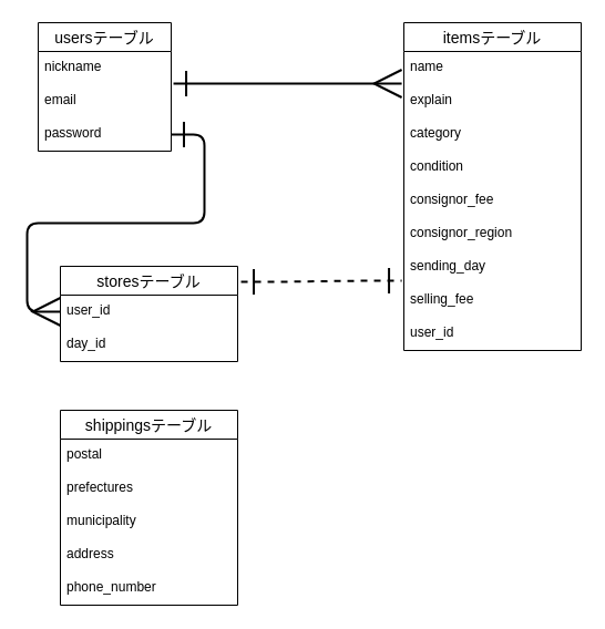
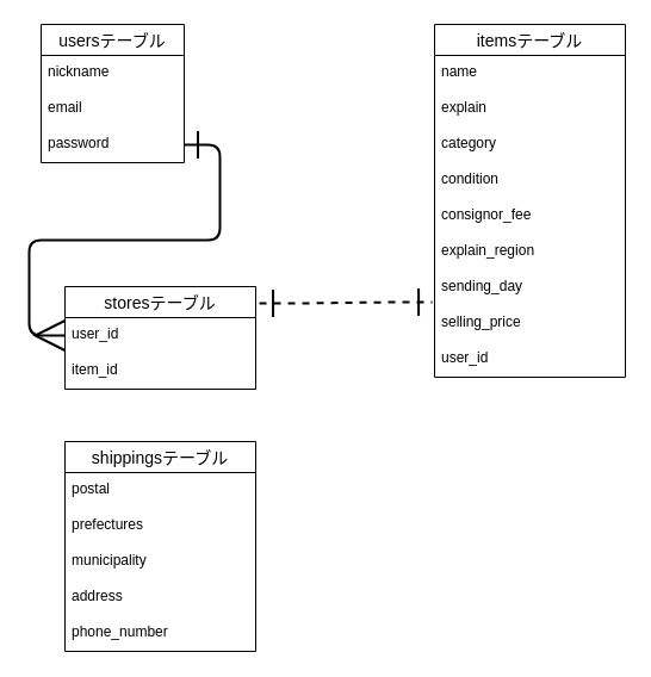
- <mxCell id="25" value="" style="edgeStyle=entityRelationEdgeStyle;fontSize=12;html=1;endArrow=ERmany;startArrow=ERone;strokeWidth=2;targetPerimeterSpacing=1;endFill=0;startFill=0;endSize=22;startSize=20;entryX=-0.012;entryY=-0.033;entryDx=0;entryDy=0;entryPerimeter=0;exitX=1.017;exitY=-0.033;exitDx=0;exitDy=0;exitPerimeter=0;" edge="1" parent="1" source="4" target="8"><mxGeometry width="100" height="100" relative="1" as="geometry"><mxPoint x="70" y="100" as="sourcePoint" /><mxPoint x="300" y="100" as="targetPoint" /></mxGeometry></mxCell>
- <mxCell id="12" value="consignor_region" style="text;strokeColor=none;fillColor=none;spacingLeft=4;spacingRight=4;overflow=hidden;rotatable=0;points=[[0,0.5],[1,0.5]];portConstraint=eastwest;fontSize=12;" vertex="1" parent="6"><mxGeometry y="176" width="160" height="30" as="geometry" /></mxCell>
+ <mxCell id="12" value="explain_region" style="text;strokeColor=none;fillColor=none;spacingLeft=4;spacingRight=4;overflow=hidden;rotatable=0;points=[[0,0.5],[1,0.5]];portConstraint=eastwest;fontSize=12;" vertex="1" parent="6"><mxGeometry y="176" width="160" height="30" as="geometry" /></mxCell>
- <mxCell id="14" value="selling_fee" style="text;strokeColor=none;fillColor=none;spacingLeft=4;spacingRight=4;overflow=hidden;rotatable=0;points=[[0,0.5],[1,0.5]];portConstraint=eastwest;fontSize=12;" vertex="1" parent="6"><mxGeometry y="236" width="160" height="30" as="geometry" /></mxCell>
+ <mxCell id="14" value="selling_price" style="text;strokeColor=none;fillColor=none;spacingLeft=4;spacingRight=4;overflow=hidden;rotatable=0;points=[[0,0.5],[1,0.5]];portConstraint=eastwest;fontSize=12;" vertex="1" parent="6"><mxGeometry y="236" width="160" height="30" as="geometry" /></mxCell>
- <mxCell id="18" value="day_id" style="text;strokeColor=none;fillColor=none;spacingLeft=4;spacingRight=4;overflow=hidden;rotatable=0;points=[[0,0.5],[1,0.5]];portConstraint=eastwest;fontSize=12;" vertex="1" parent="16"><mxGeometry y="56" width="160" height="30" as="geometry" /></mxCell>
+ <mxCell id="18" value="item_id" style="text;strokeColor=none;fillColor=none;spacingLeft=4;spacingRight=4;overflow=hidden;rotatable=0;points=[[0,0.5],[1,0.5]];portConstraint=eastwest;fontSize=12;" vertex="1" parent="16"><mxGeometry y="56" width="160" height="30" as="geometry" /></mxCell>
